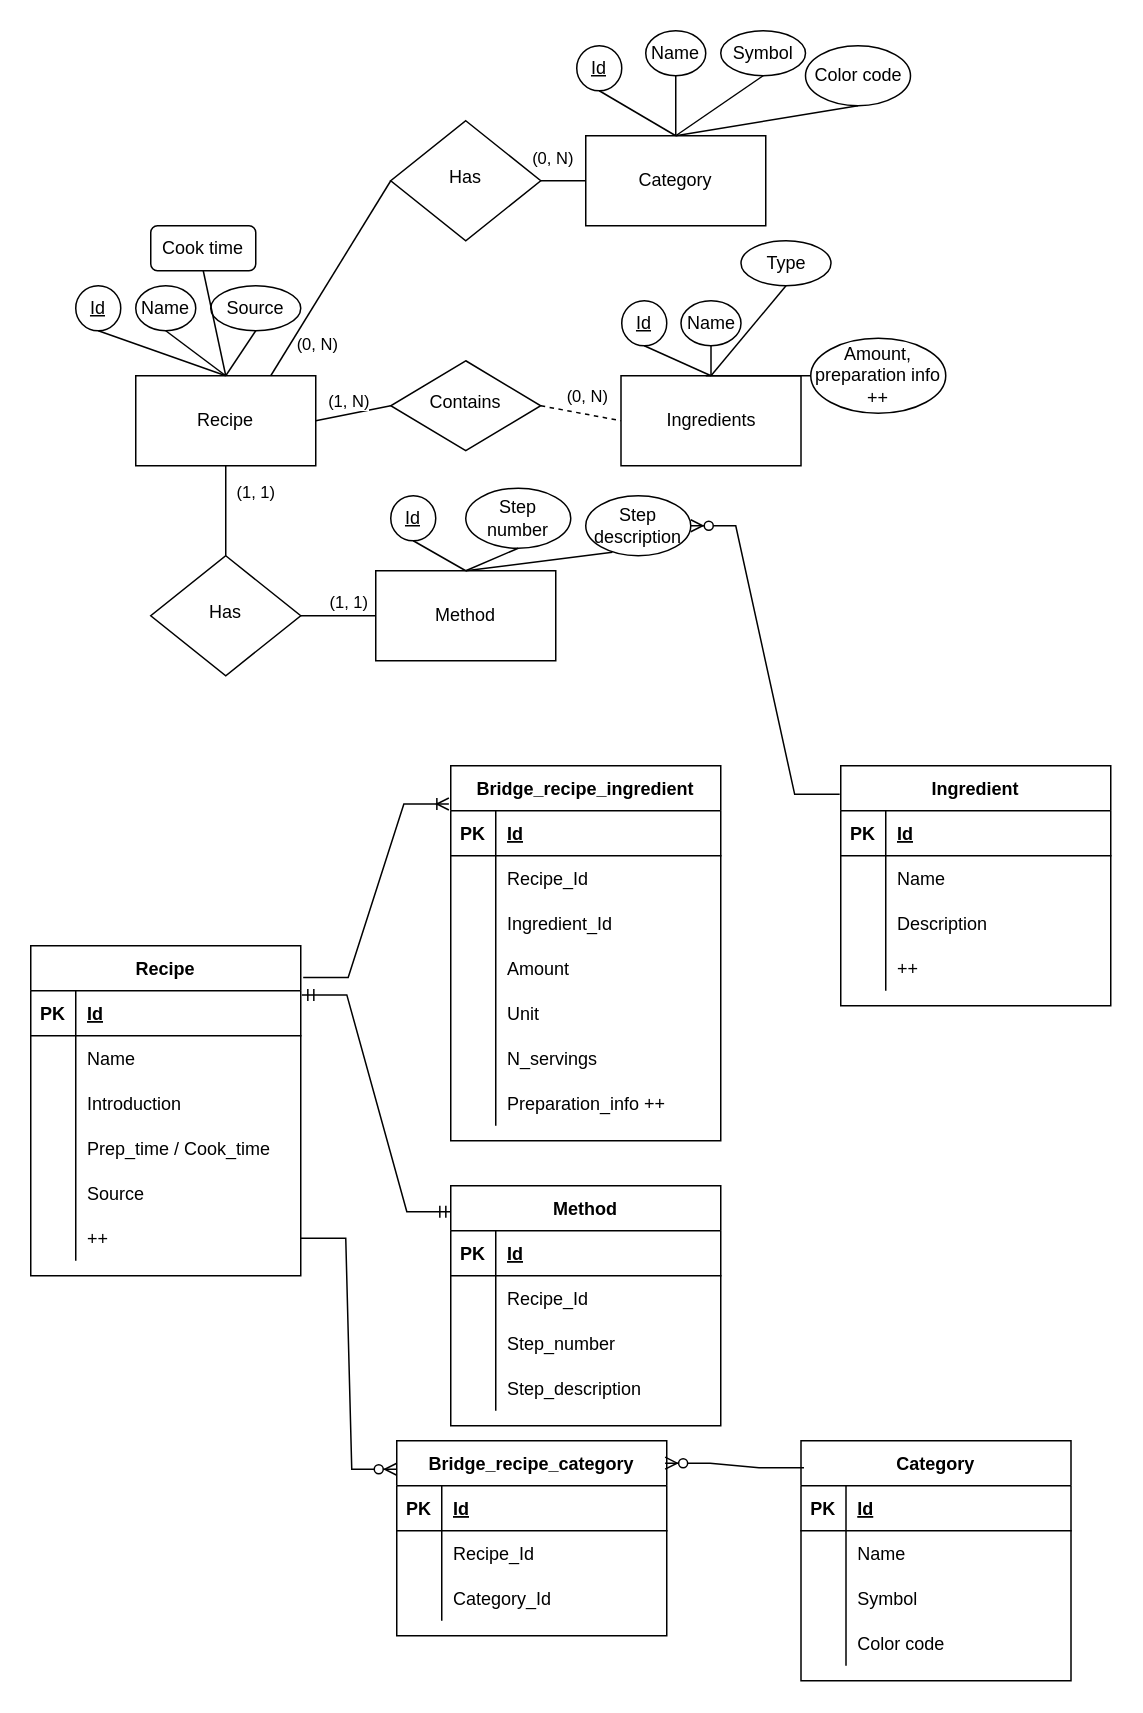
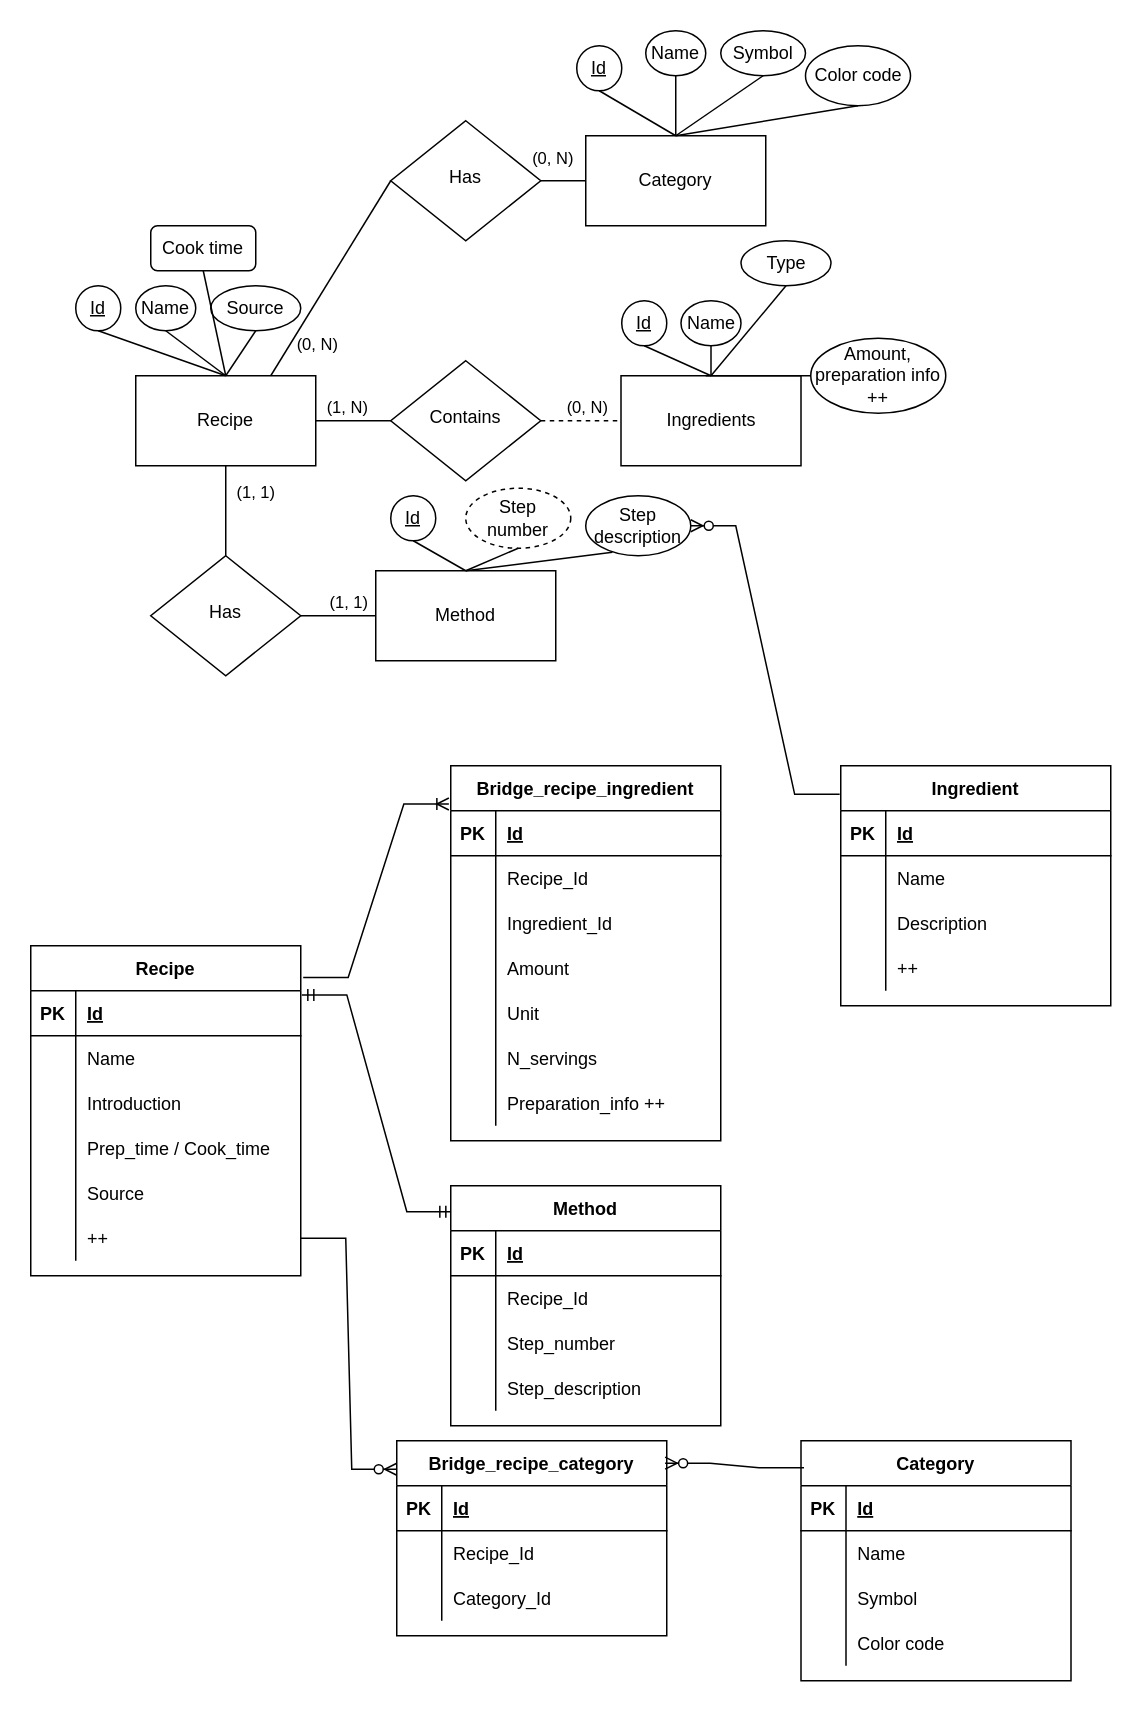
- <mxCell id="3" value="Contains" style="rhombus;whiteSpace=wrap;html=1;shadow=0;fontFamily=Helvetica;fontSize=12;align=center;strokeWidth=1;spacing=6;spacingTop=-4;" parent="1" vertex="1"><mxGeometry x="260" y="240" width="100" height="60" as="geometry" /></mxCell>
+ <mxCell id="3" value="Contains" style="rhombus;whiteSpace=wrap;html=1;shadow=0;fontFamily=Helvetica;fontSize=12;align=center;strokeWidth=1;spacing=6;spacingTop=-4;" parent="1" vertex="1"><mxGeometry x="260" y="240" width="100" height="80" as="geometry" /></mxCell>
- <mxCell id="17" value="Step number" style="ellipse;whiteSpace=wrap;html=1;" parent="1" vertex="1"><mxGeometry x="310" y="325" width="70" height="40" as="geometry" /></mxCell>
+ <mxCell id="17" value="Step number" style="ellipse;whiteSpace=wrap;html=1;dashed=1;" parent="1" vertex="1"><mxGeometry x="310" y="325" width="70" height="40" as="geometry" /></mxCell>
